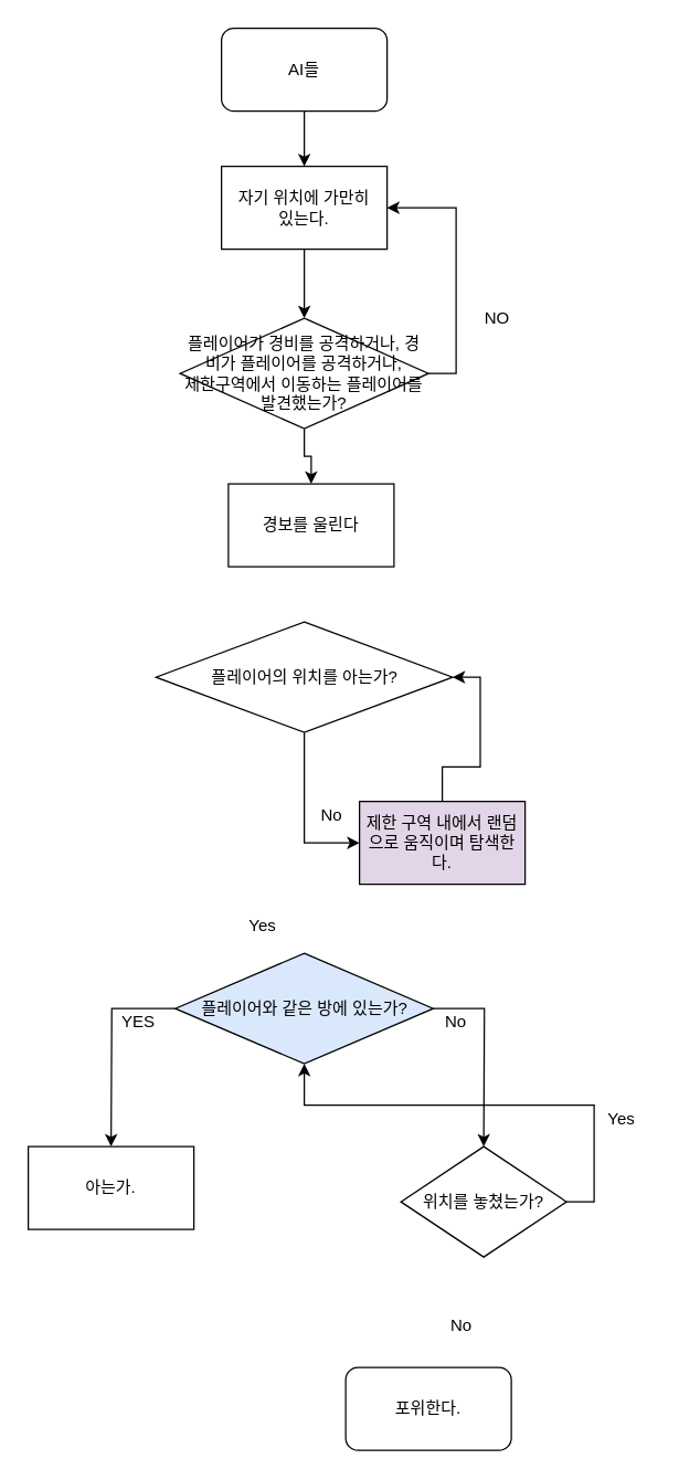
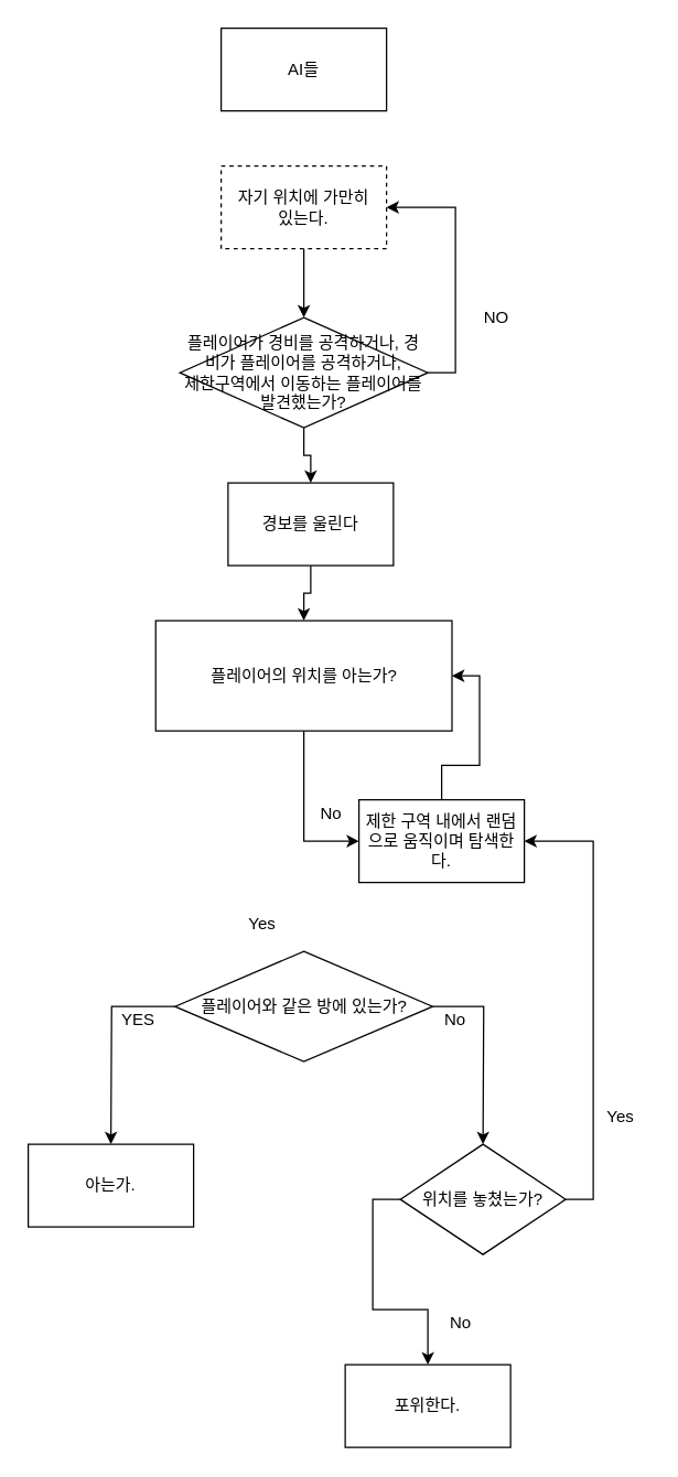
- <mxCell id="3" value="AI들" style="rounded=1;whiteSpace=wrap;html=1;" vertex="1" parent="1"><mxGeometry x="160" y="20" width="120" height="60" as="geometry" /></mxCell>
+ <mxCell id="3" value="AI들" style="whiteSpace=wrap;html=1;rounded=0;" vertex="1" parent="1"><mxGeometry x="160" y="20" width="120" height="60" as="geometry" /></mxCell>
- <mxCell id="2" style="edgeStyle=orthogonalEdgeStyle;rounded=0;orthogonalLoop=1;jettySize=auto;html=1;exitX=0.5;exitY=1;exitDx=0;exitDy=0;entryX=0.5;entryY=0;entryDx=0;entryDy=0;" edge="1" parent="1" source="3" target="5"><mxGeometry relative="1" as="geometry" /></mxCell>
- <mxCell id="5" value="자기 위치에 가만히&lt;br&gt;있는다." style="rounded=0;whiteSpace=wrap;html=1;" vertex="1" parent="1"><mxGeometry x="160" y="120" width="120" height="60" as="geometry" /></mxCell>
+ <mxCell id="5" value="자기 위치에 가만히&lt;br&gt;있는다." style="rounded=0;whiteSpace=wrap;html=1;dashed=1;" vertex="1" parent="1"><mxGeometry x="160" y="120" width="120" height="60" as="geometry" /></mxCell>
+ <mxCell id="10" style="edgeStyle=orthogonalEdgeStyle;rounded=0;orthogonalLoop=1;jettySize=auto;html=1;exitX=0.5;exitY=1;exitDx=0;exitDy=0;entryX=0.5;entryY=0;entryDx=0;entryDy=0;" edge="1" parent="1" source="11" target="13"><mxGeometry relative="1" as="geometry" /></mxCell>
- <mxCell id="13" value="플레이어의 위치를 아는가?" style="rhombus;whiteSpace=wrap;html=1;" vertex="1" parent="1"><mxGeometry x="112.5" y="450" width="215" height="80" as="geometry" /></mxCell>
+ <mxCell id="13" value="플레이어의 위치를 아는가?" style="whiteSpace=wrap;html=1;rounded=0;" vertex="1" parent="1"><mxGeometry x="112.5" y="450" width="215" height="80" as="geometry" /></mxCell>
- <mxCell id="15" value="제한 구역 내에서 랜덤으로 움직이며 탐색한다." style="rounded=0;whiteSpace=wrap;html=1;fillColor=#e1d5e7;" vertex="1" parent="1"><mxGeometry x="260" y="580" width="120" height="60" as="geometry" /></mxCell>
+ <mxCell id="15" value="제한 구역 내에서 랜덤으로 움직이며 탐색한다." style="rounded=0;whiteSpace=wrap;html=1;" vertex="1" parent="1"><mxGeometry x="260" y="580" width="120" height="60" as="geometry" /></mxCell>
- <mxCell id="19" value="플레이어와 같은 방에 있는가?" style="rhombus;whiteSpace=wrap;html=1;fillColor=#dae8fc;" vertex="1" parent="1"><mxGeometry x="126.5" y="690" width="187" height="80" as="geometry" /></mxCell>
+ <mxCell id="19" value="플레이어와 같은 방에 있는가?" style="rhombus;whiteSpace=wrap;html=1;" vertex="1" parent="1"><mxGeometry x="126.5" y="690" width="187" height="80" as="geometry" /></mxCell>
- <mxCell id="26" style="edgeStyle=orthogonalEdgeStyle;rounded=0;orthogonalLoop=1;jettySize=auto;html=1;exitX=1;exitY=0.5;exitDx=0;exitDy=0;" edge="1" parent="1" source="27" target="19"><mxGeometry relative="1" as="geometry" /></mxCell>
+ <mxCell id="26" style="edgeStyle=orthogonalEdgeStyle;rounded=0;orthogonalLoop=1;jettySize=auto;html=1;exitX=1;exitY=0.5;exitDx=0;exitDy=0;entryX=1;entryY=0.5;entryDx=0;entryDy=0;" edge="1" parent="1" source="27" target="15"><mxGeometry relative="1" as="geometry" /></mxCell>
+ <mxCell id="25" style="edgeStyle=orthogonalEdgeStyle;rounded=0;orthogonalLoop=1;jettySize=auto;html=1;exitX=0;exitY=0.5;exitDx=0;exitDy=0;entryX=0.5;entryY=0;entryDx=0;entryDy=0;" edge="1" parent="1" source="27" target="22"><mxGeometry relative="1" as="geometry" /></mxCell>
- <mxCell id="22" value="포위한다." style="whiteSpace=wrap;html=1;rounded=1;" vertex="1" parent="1"><mxGeometry x="250" y="990" width="120" height="60" as="geometry" /></mxCell>
+ <mxCell id="22" value="포위한다." style="rounded=0;whiteSpace=wrap;html=1;" vertex="1" parent="1"><mxGeometry x="250" y="990" width="120" height="60" as="geometry" /></mxCell>
